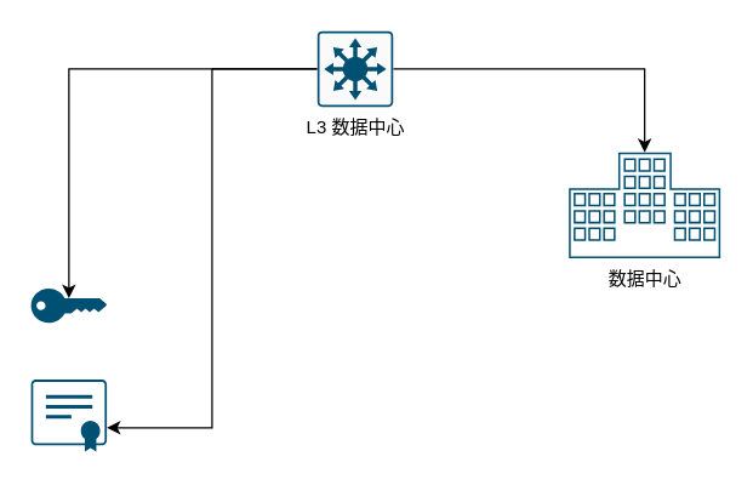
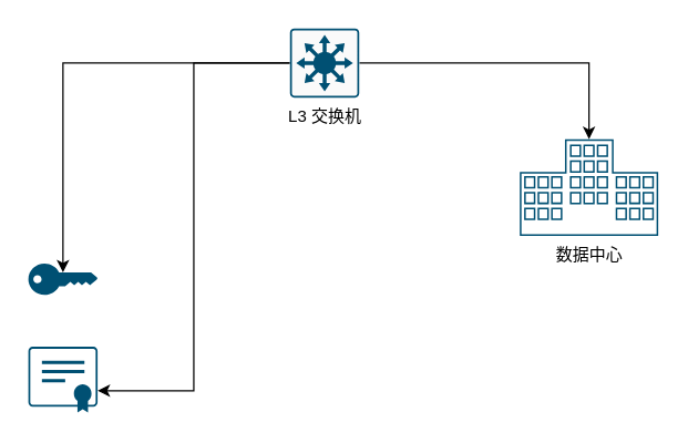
- <mxCell id="5" value="L3 数据中心" style="sketch=0;points=[[0.015,0.015,0],[0.985,0.015,0],[0.985,0.985,0],[0.015,0.985,0],[0.25,0,0],[0.5,0,0],[0.75,0,0],[1,0.25,0],[1,0.5,0],[1,0.75,0],[0.75,1,0],[0.5,1,0],[0.25,1,0],[0,0.75,0],[0,0.5,0],[0,0.25,0]];verticalLabelPosition=bottom;html=1;verticalAlign=top;aspect=fixed;align=center;pointerEvents=1;shape=mxgraph.cisco19.rect;prIcon=l3_switch;fillColor=#FAFAFA;strokeColor=#005073;" parent="1" vertex="1"><mxGeometry x="209" y="20" width="50" height="50" as="geometry" /></mxCell>
+ <mxCell id="5" value="L3 交换机" style="sketch=0;points=[[0.015,0.015,0],[0.985,0.015,0],[0.985,0.985,0],[0.015,0.985,0],[0.25,0,0],[0.5,0,0],[0.75,0,0],[1,0.25,0],[1,0.5,0],[1,0.75,0],[0.75,1,0],[0.5,1,0],[0.25,1,0],[0,0.75,0],[0,0.5,0],[0,0.25,0]];verticalLabelPosition=bottom;html=1;verticalAlign=top;aspect=fixed;align=center;pointerEvents=1;shape=mxgraph.cisco19.rect;prIcon=l3_switch;fillColor=#FAFAFA;strokeColor=#005073;" parent="1" vertex="1"><mxGeometry x="209" y="20" width="50" height="50" as="geometry" /></mxCell>
